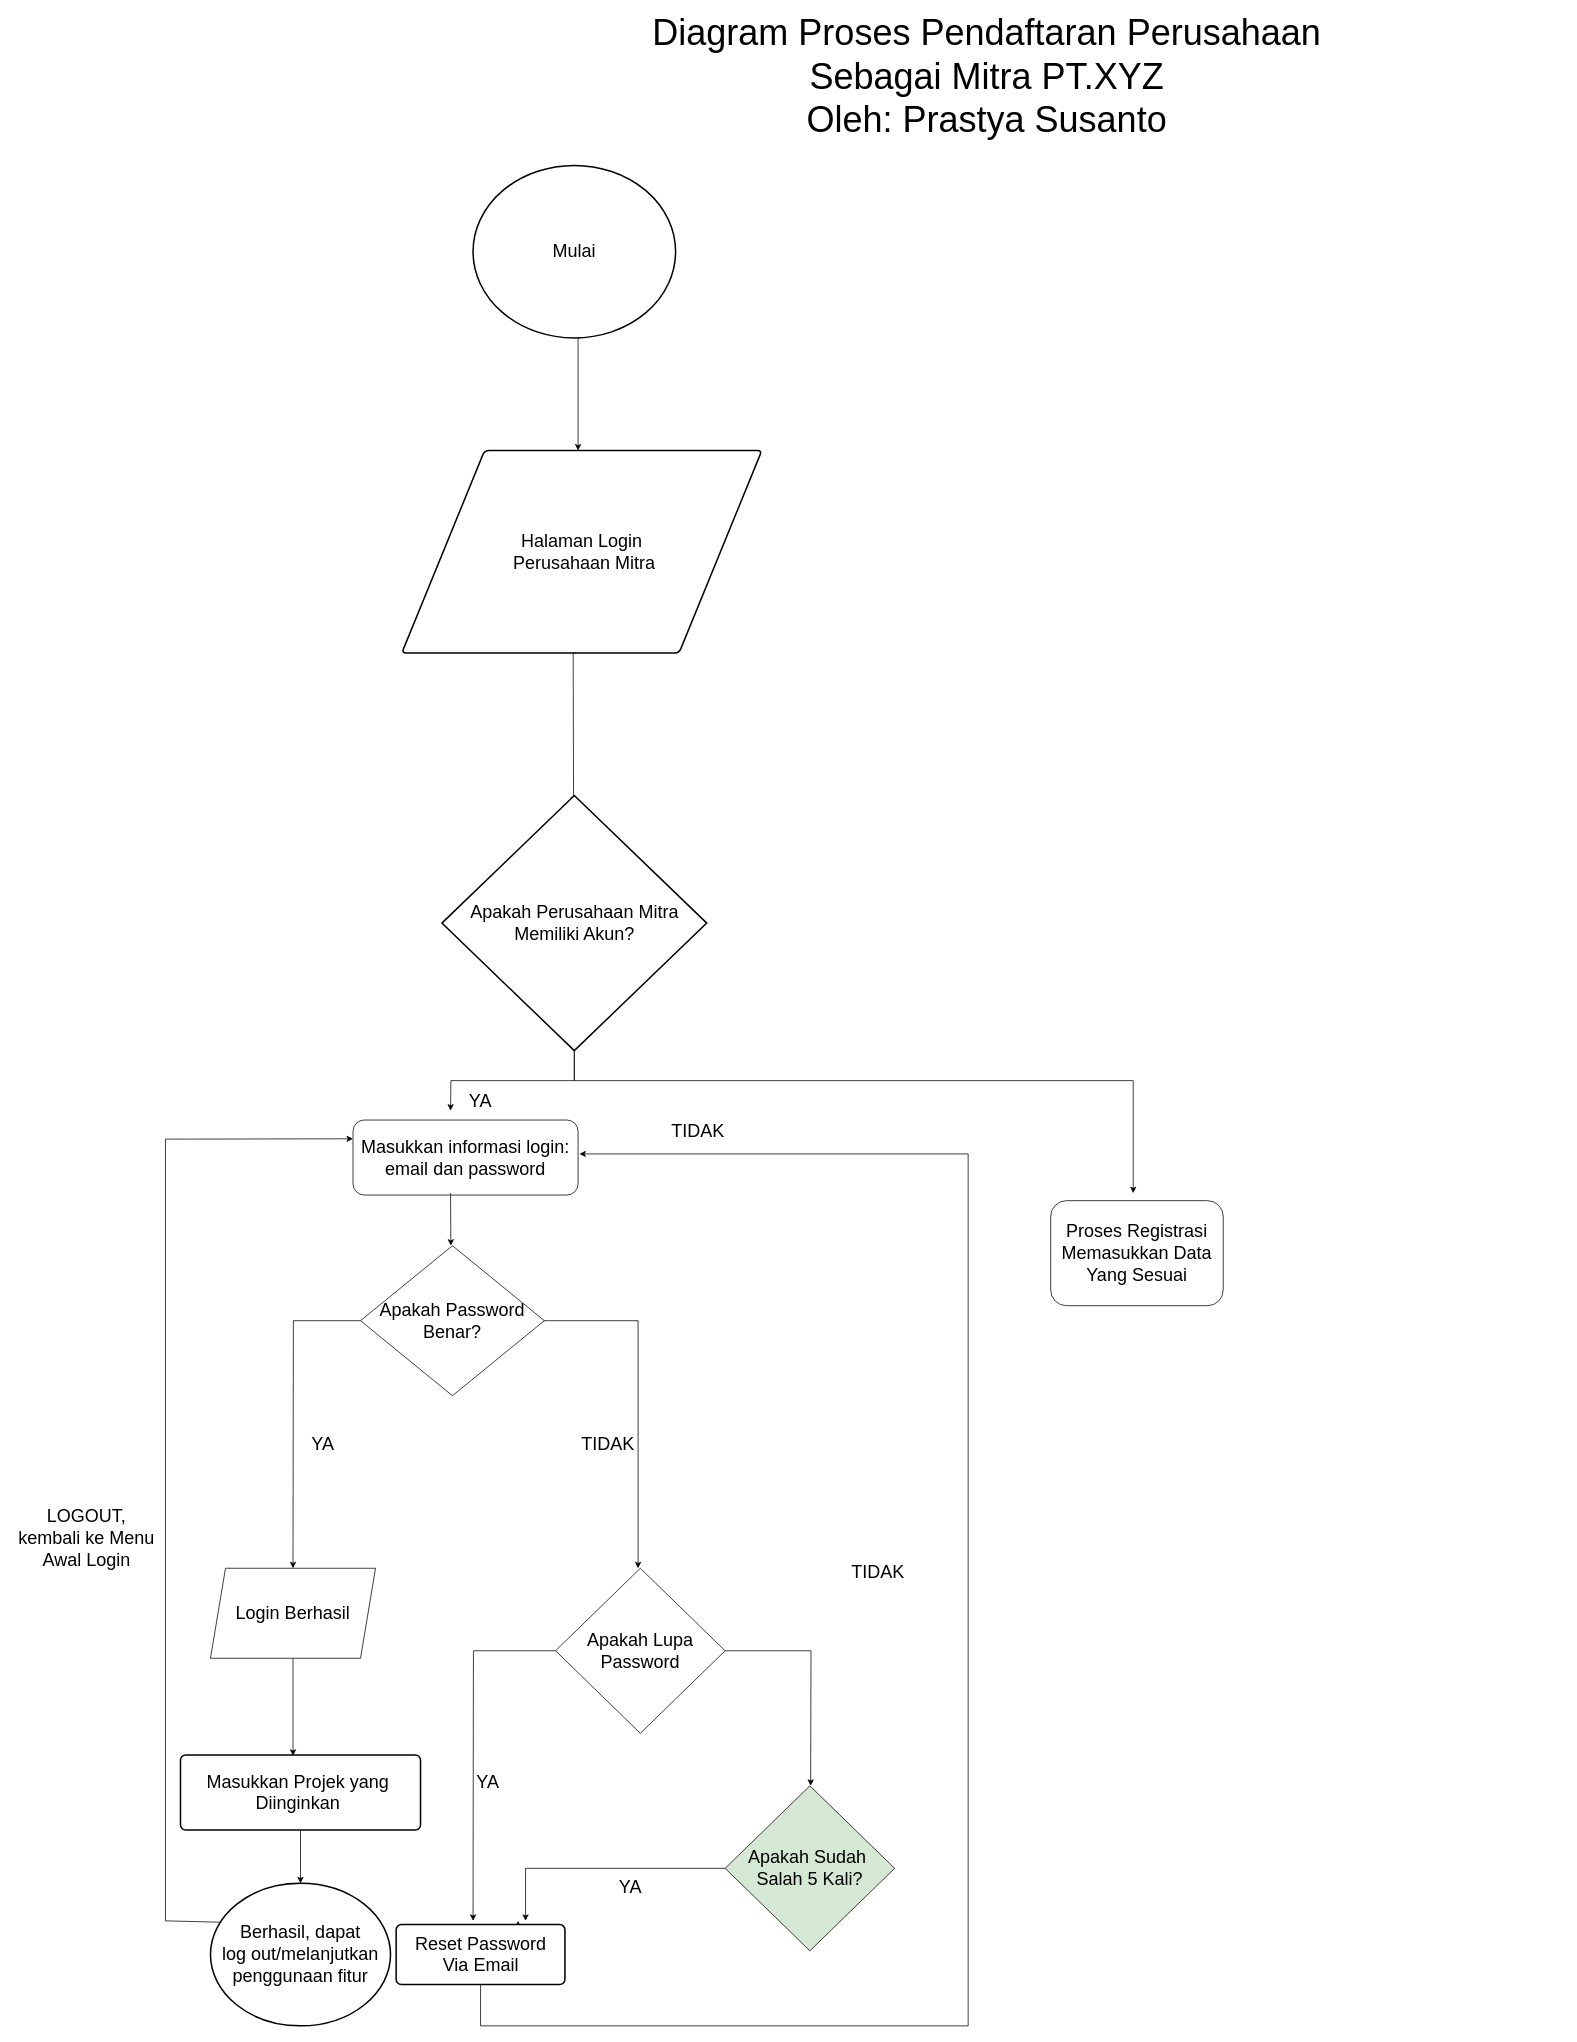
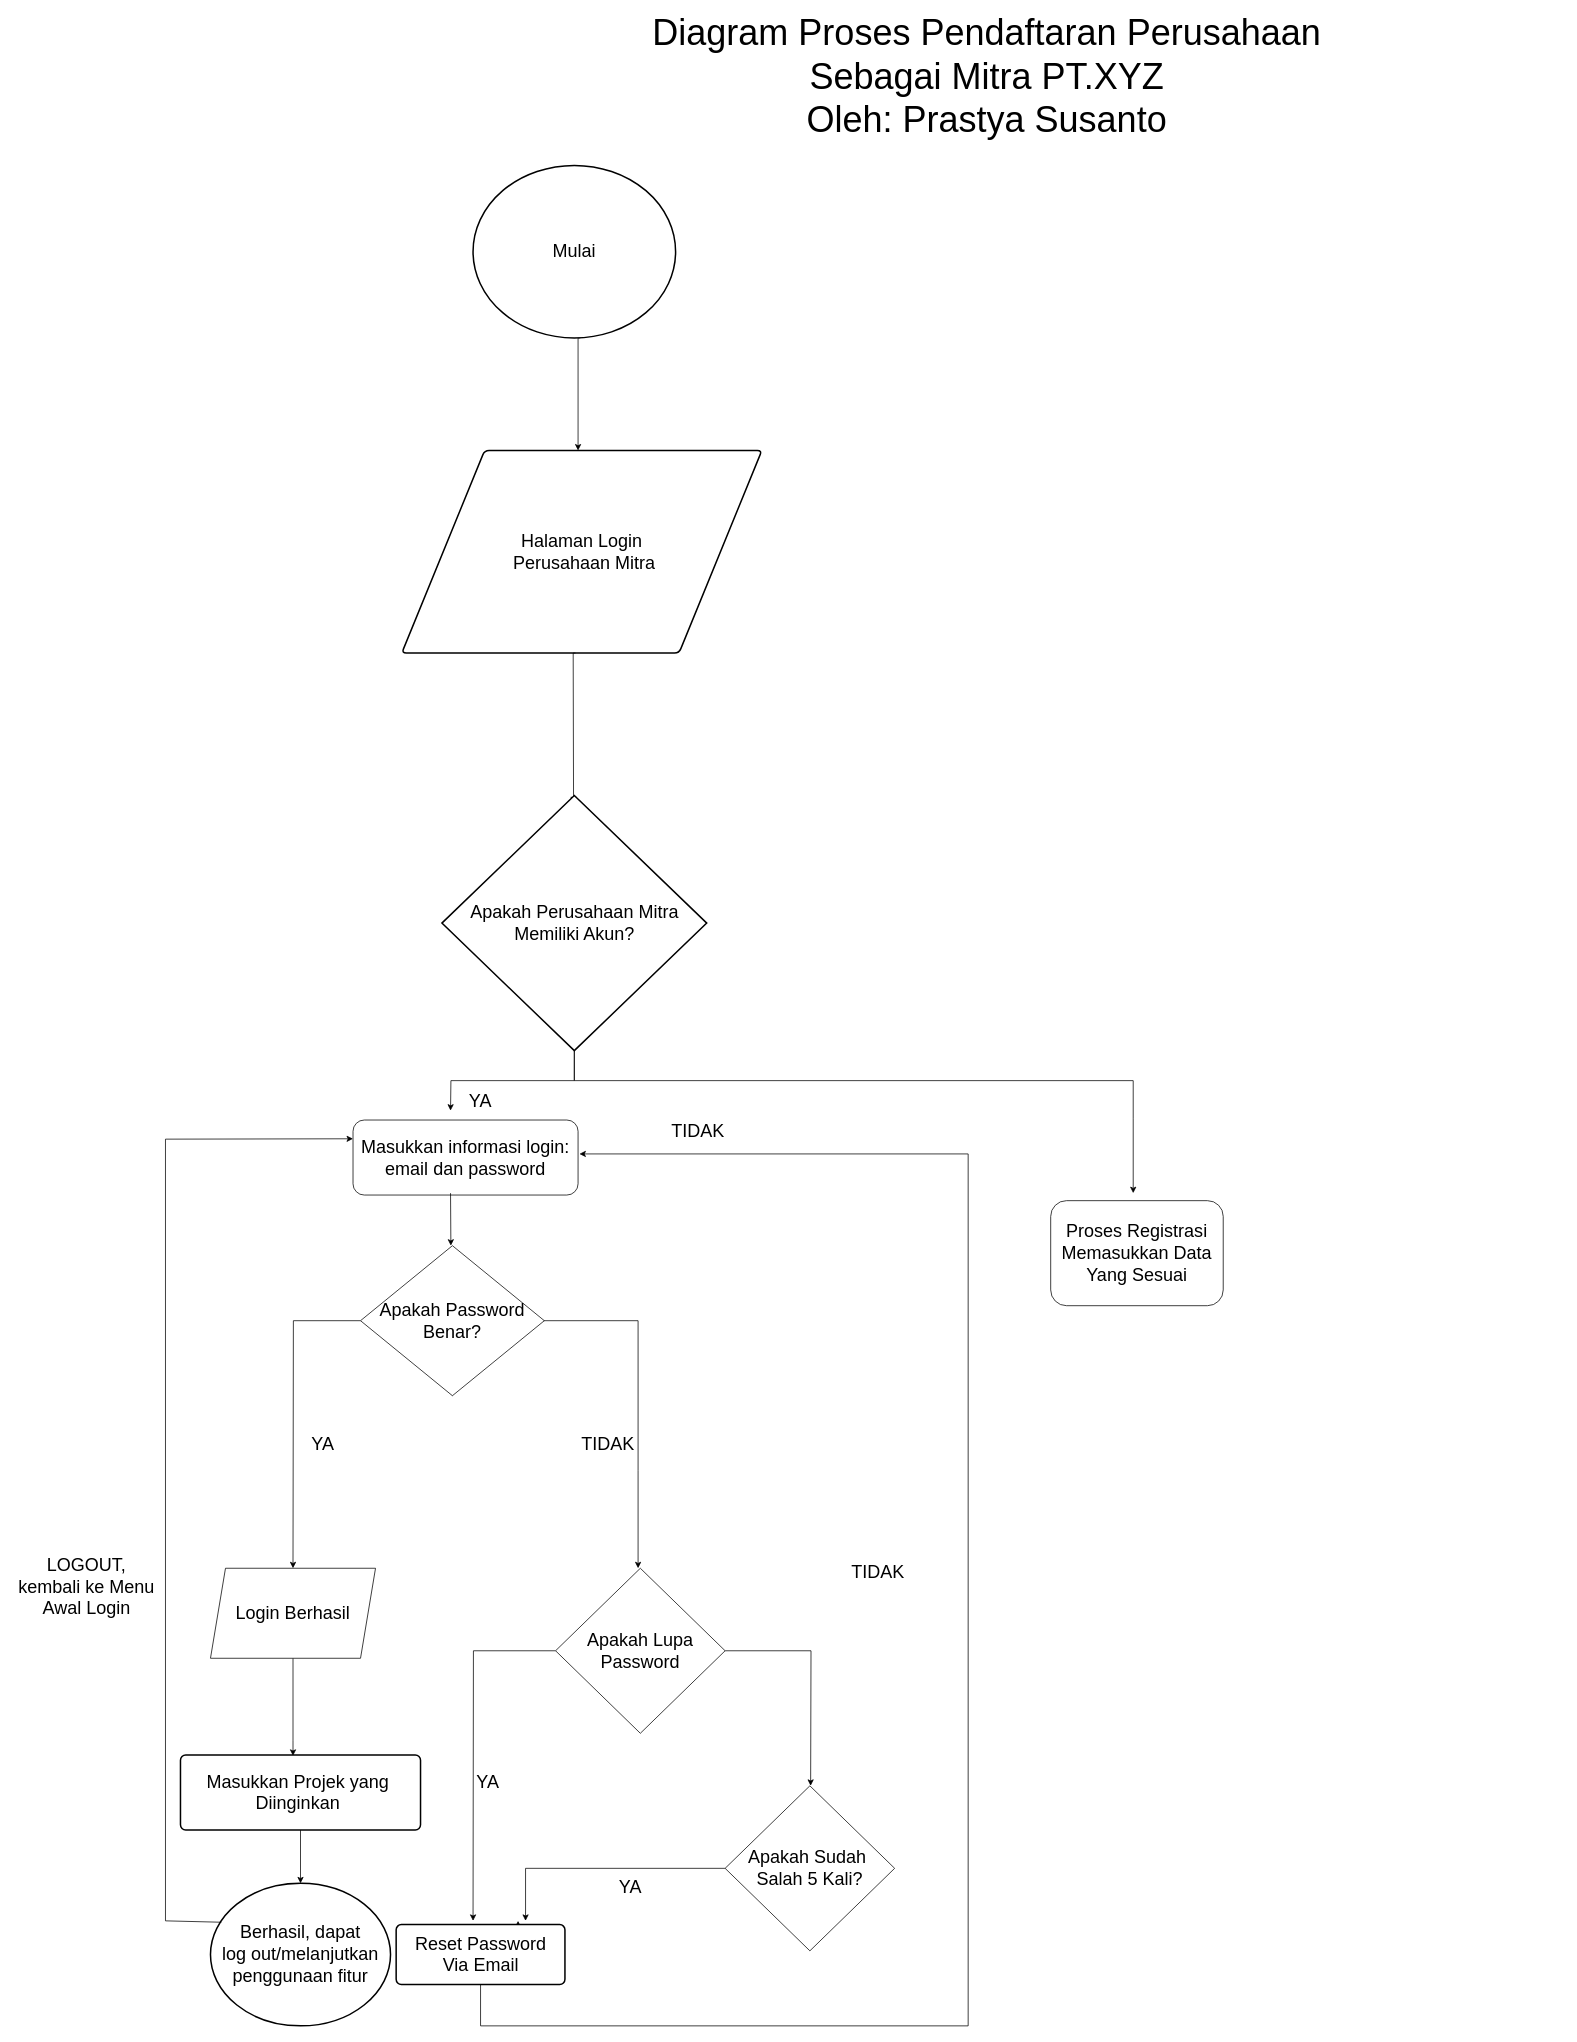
- <mxCell id="23" value="&lt;font style=&quot;font-size: 24px;&quot;&gt;LOGOUT,&lt;br&gt;kembali ke Menu Awal Login&lt;br&gt;&lt;/font&gt;" style="text;html=1;strokeColor=none;fillColor=none;align=center;verticalAlign=middle;whiteSpace=wrap;rounded=0;" vertex="1" parent="1"><mxGeometry x="20" y="2000" width="190" height="100" as="geometry" /></mxCell>
+ <mxCell id="23" value="&lt;font style=&quot;font-size: 24px;&quot;&gt;LOGOUT,&lt;br&gt;kembali ke Menu Awal Login&lt;br&gt;&lt;/font&gt;" style="text;html=1;strokeColor=none;fillColor=none;align=center;verticalAlign=middle;whiteSpace=wrap;rounded=0;" vertex="1" parent="1"><mxGeometry x="20" y="2065" width="190" height="100" as="geometry" /></mxCell>
- <mxCell id="34" value="&lt;font style=&quot;font-size: 24px;&quot;&gt;Apakah Sudah&amp;nbsp;&lt;br&gt;Salah 5 Kali?&lt;br&gt;&lt;/font&gt;" style="rhombus;whiteSpace=wrap;html=1;fillColor=#d5e8d4;" vertex="1" parent="1"><mxGeometry x="966" y="2380" width="226" height="220" as="geometry" /></mxCell>
+ <mxCell id="34" value="&lt;font style=&quot;font-size: 24px;&quot;&gt;Apakah Sudah&amp;nbsp;&lt;br&gt;Salah 5 Kali?&lt;br&gt;&lt;/font&gt;" style="rhombus;whiteSpace=wrap;html=1;" vertex="1" parent="1"><mxGeometry x="966" y="2380" width="226" height="220" as="geometry" /></mxCell>
